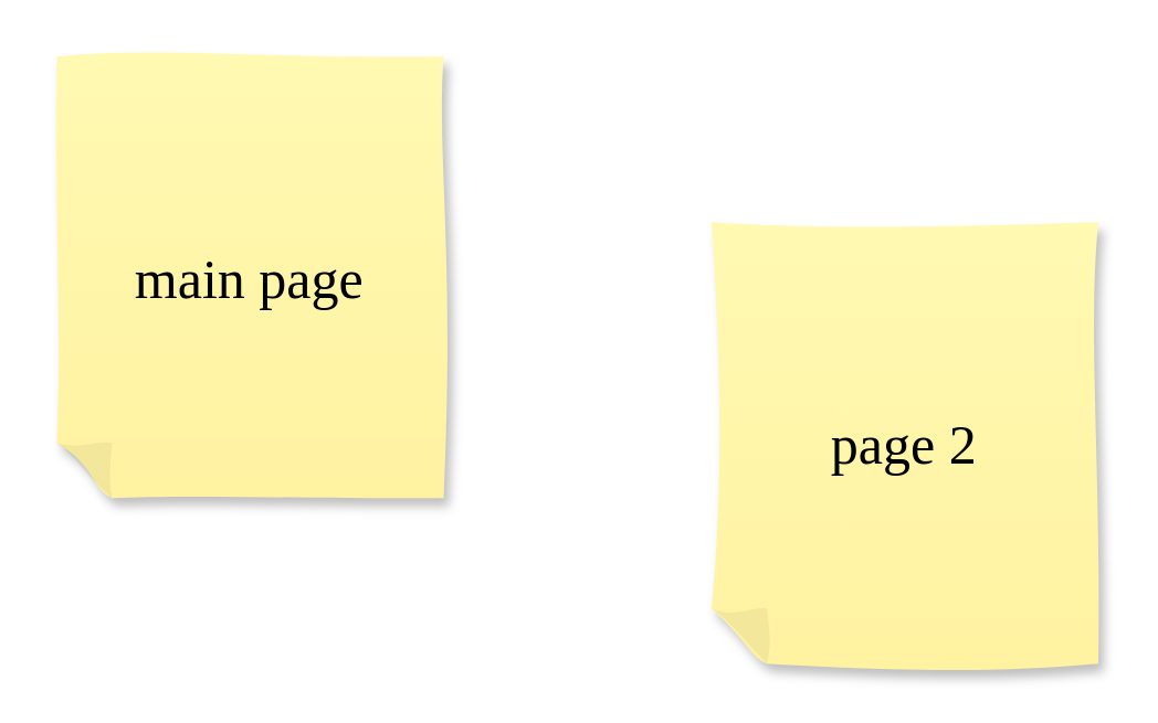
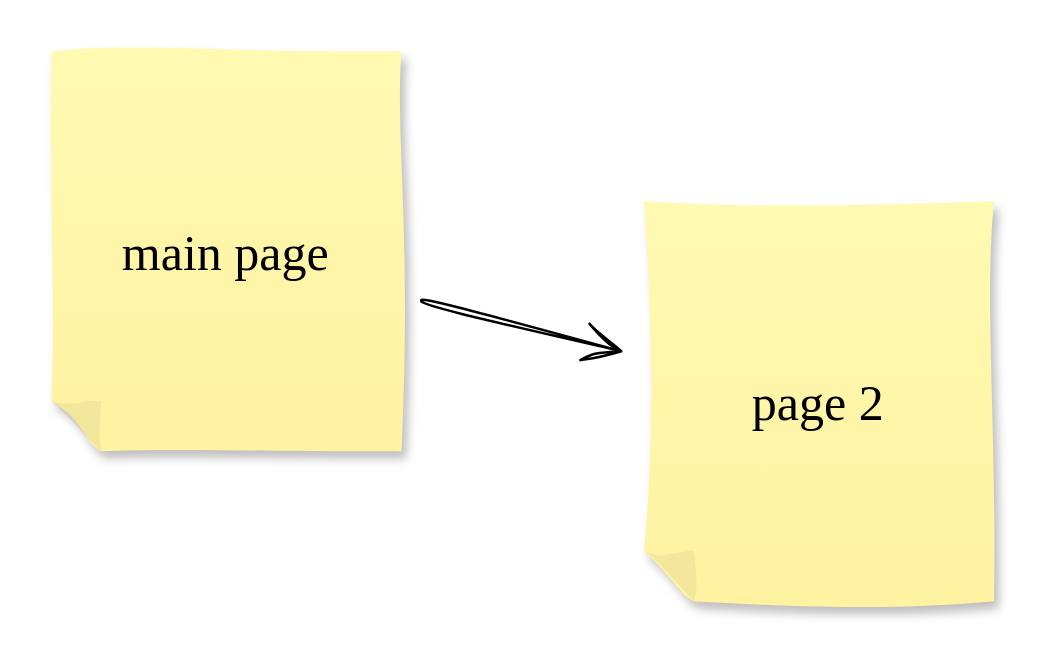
+ <mxCell id="2" style="edgeStyle=none;curved=1;rounded=0;sketch=1;hachureGap=4;orthogonalLoop=1;jettySize=auto;html=1;fontFamily=Architects Daughter;fontSource=https%3A%2F%2Ffonts.googleapis.com%2Fcss%3Ffamily%3DArchitects%2BDaughter;fontSize=16;endArrow=open;startSize=14;endSize=14;sourcePerimeterSpacing=8;targetPerimeterSpacing=8;" edge="1" parent="1" source="3" target="4"><mxGeometry relative="1" as="geometry" /></mxCell>
